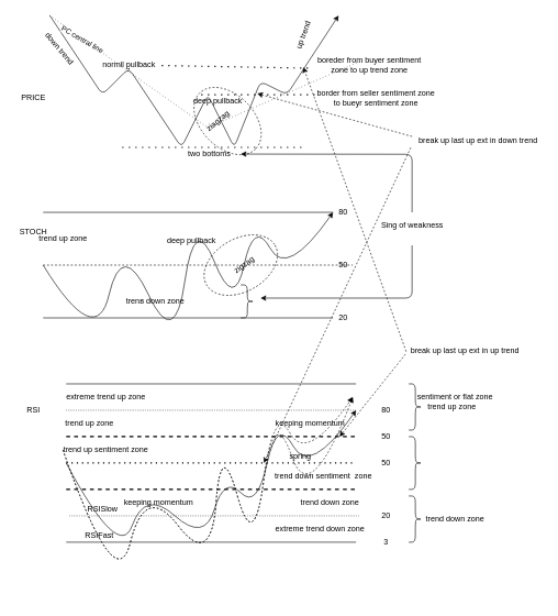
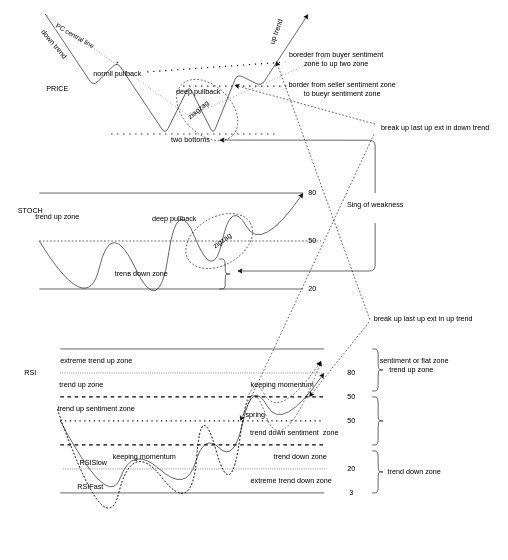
- <mxCell id="18" value="normll pullback" style="text;html=1;align=center;verticalAlign=middle;resizable=0;points=[];autosize=1;strokeColor=none;" parent="5" vertex="1"><mxGeometry x="120" y="66.611" width="100" height="20" as="geometry" /></mxCell>
+ <mxCell id="18" value="normll pullback" style="text;html=1;align=center;verticalAlign=middle;resizable=0;points=[];autosize=1;strokeColor=none;" parent="5" vertex="1"><mxGeometry x="120" y="91.611" width="100" height="20" as="geometry" /></mxCell>
- <mxCell id="17" value="boreder from buyer sentiment &lt;br&gt;zone to up trend zone" style="text;html=1;align=center;verticalAlign=middle;resizable=0;points=[];autosize=1;strokeColor=none;" parent="5" vertex="1"><mxGeometry x="450" y="61.611" width="170" height="30" as="geometry" /></mxCell>
+ <mxCell id="17" value="boreder from buyer sentiment &lt;br&gt;zone to up two zone" style="text;html=1;align=center;verticalAlign=middle;resizable=0;points=[];autosize=1;strokeColor=none;" parent="5" vertex="1"><mxGeometry x="450" y="61.611" width="170" height="30" as="geometry" /></mxCell>
- <mxCell id="21" value="PRICE" style="text;html=1;align=center;verticalAlign=middle;resizable=0;points=[];autosize=1;strokeColor=none;" parent="5" vertex="1"><mxGeometry y="116.611" width="50" height="20" as="geometry" /></mxCell>
+ <mxCell id="21" value="PRICE" style="text;html=1;align=center;verticalAlign=middle;resizable=0;points=[];autosize=1;strokeColor=none;" parent="5" vertex="1"><mxGeometry x="45" y="116.611" width="50" height="20" as="geometry" /></mxCell>
- <mxCell id="78" value="spring" style="text;html=1;align=center;verticalAlign=middle;resizable=0;points=[];autosize=1;container=0;" parent="1" vertex="1"><mxGeometry x="430" y="681" width="50" height="20" as="geometry" /></mxCell>
+ <mxCell id="78" value="spring" style="text;html=1;align=center;verticalAlign=middle;resizable=0;points=[];autosize=1;container=0;" parent="1" vertex="1"><mxGeometry x="400" y="681" width="50" height="20" as="geometry" /></mxCell>
